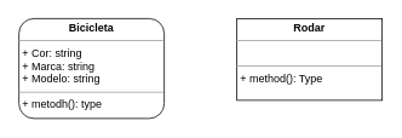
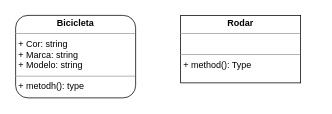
- <mxCell id="3" value="&lt;p style=&quot;margin:0px;margin-top:4px;text-align:center;&quot;&gt;&lt;b&gt;Rodar&lt;/b&gt;&lt;/p&gt;&lt;hr size=&quot;1&quot;&gt;&lt;p style=&quot;margin:0px;margin-left:4px;&quot;&gt;&lt;br&gt;&lt;/p&gt;&lt;hr size=&quot;1&quot;&gt;&lt;p style=&quot;margin:0px;margin-left:4px;&quot;&gt;+ method(): Type&lt;/p&gt;" style="verticalAlign=top;align=left;overflow=fill;fontSize=12;fontFamily=Helvetica;html=1;whiteSpace=wrap;" vertex="1" parent="1"><mxGeometry x="260" y="20" width="160" height="90" as="geometry" /></mxCell>
+ <mxCell id="3" value="&lt;p style=&quot;margin:0px;margin-top:4px;text-align:center;&quot;&gt;&lt;b&gt;Rodar&lt;/b&gt;&lt;/p&gt;&lt;hr size=&quot;1&quot;&gt;&lt;p style=&quot;margin:0px;margin-left:4px;&quot;&gt;&lt;br&gt;&lt;/p&gt;&lt;hr size=&quot;1&quot;&gt;&lt;p style=&quot;margin:0px;margin-left:4px;&quot;&gt;+ method(): Type&lt;/p&gt;" style="verticalAlign=top;align=left;overflow=fill;fontSize=12;fontFamily=Helvetica;html=1;whiteSpace=wrap;" vertex="1" parent="1"><mxGeometry x="240" y="20" width="160" height="90" as="geometry" /></mxCell>
